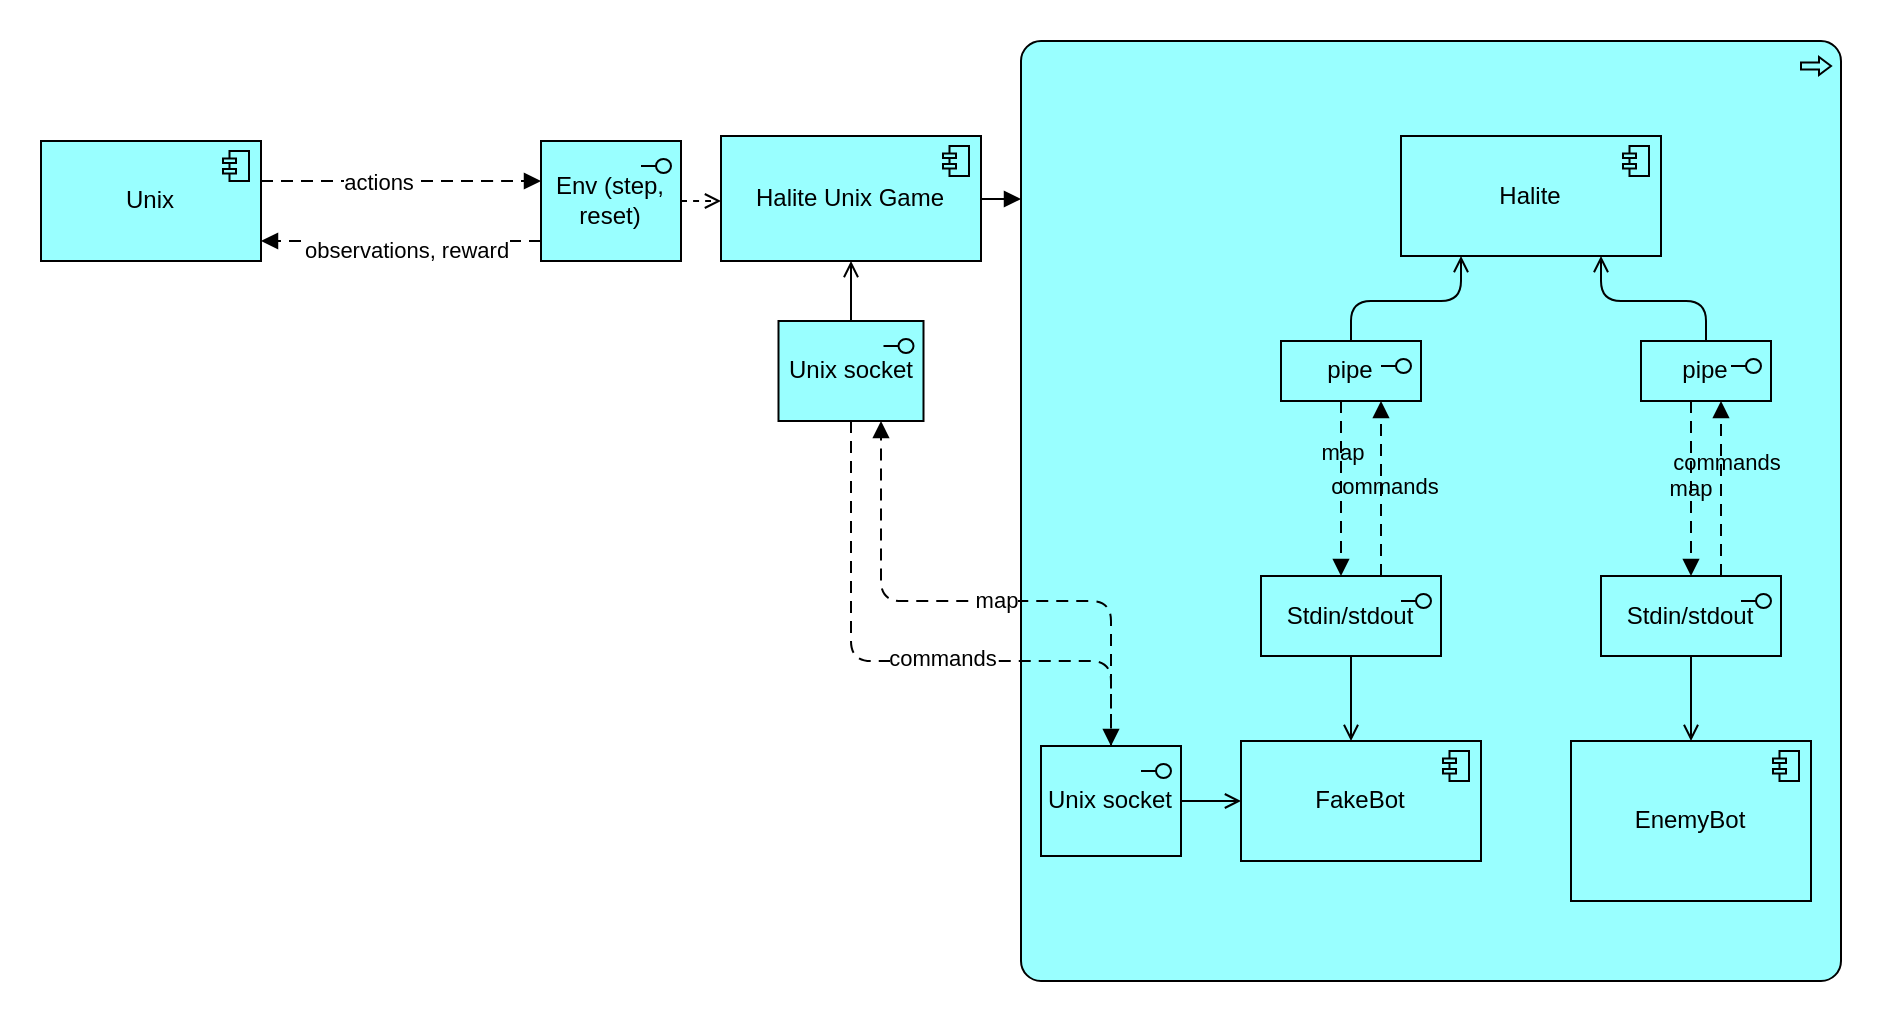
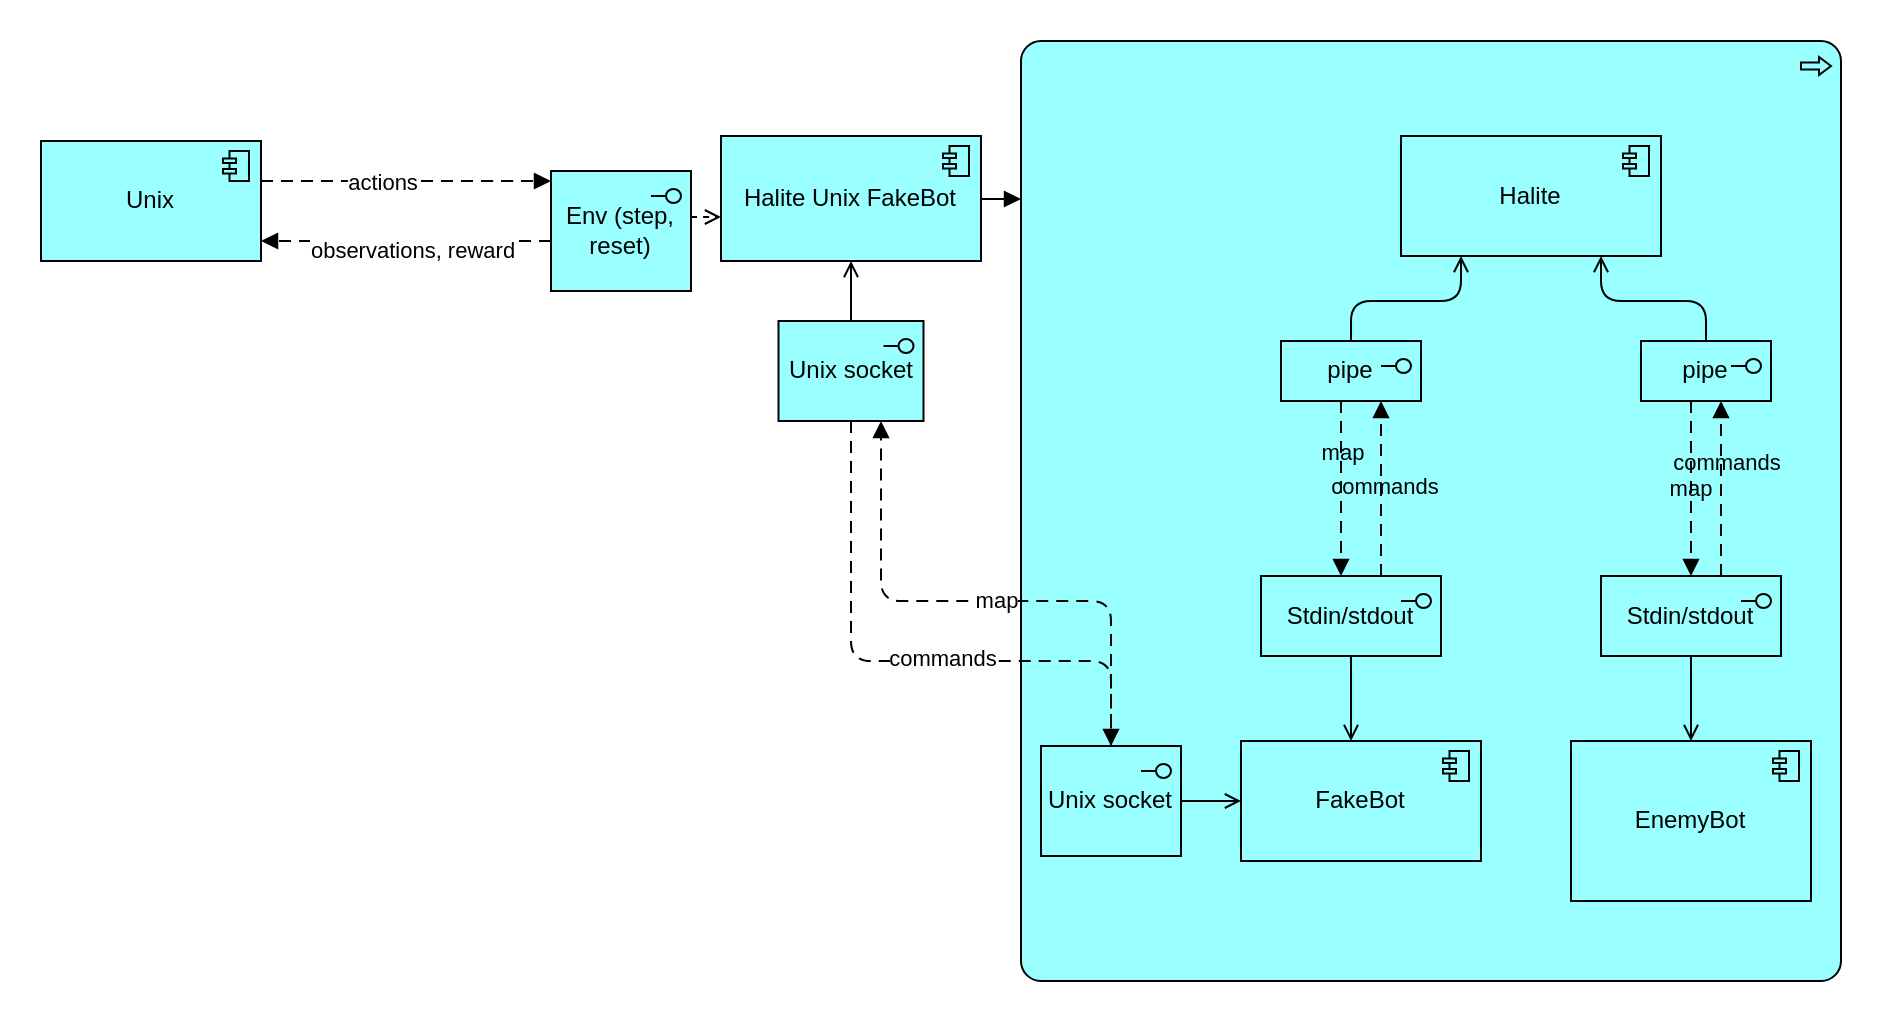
- <mxCell id="4" value="Halite Unix Game" style="html=1;outlineConnect=0;whiteSpace=wrap;fillColor=#99ffff;shape=mxgraph.archimate3.application;appType=comp;archiType=square;" vertex="1" parent="1"><mxGeometry x="360" y="67.5" width="130" height="62.5" as="geometry" /></mxCell>
+ <mxCell id="4" value="Halite Unix FakeBot" style="html=1;outlineConnect=0;whiteSpace=wrap;fillColor=#99ffff;shape=mxgraph.archimate3.application;appType=comp;archiType=square;" vertex="1" parent="1"><mxGeometry x="360" y="67.5" width="130" height="62.5" as="geometry" /></mxCell>
- <mxCell id="3" value="Env (step, reset)" style="html=1;outlineConnect=0;whiteSpace=wrap;fillColor=#99ffff;shape=mxgraph.archimate3.application;appType=interface;archiType=square;" vertex="1" parent="1"><mxGeometry x="270" y="70" width="70" height="60" as="geometry" /></mxCell>
+ <mxCell id="3" value="Env (step, reset)" style="html=1;outlineConnect=0;whiteSpace=wrap;fillColor=#99ffff;shape=mxgraph.archimate3.application;appType=interface;archiType=square;" vertex="1" parent="1"><mxGeometry x="275" y="85" width="70" height="60" as="geometry" /></mxCell>
